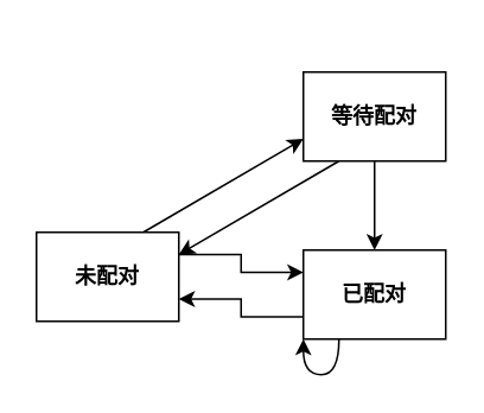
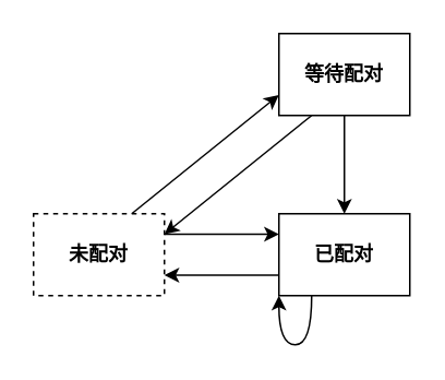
- <mxCell id="7" value="&lt;b&gt;等待配对&lt;/b&gt;" style="rounded=0;whiteSpace=wrap;html=1;" vertex="1" parent="1"><mxGeometry x="170" y="40" width="80" height="50" as="geometry" /></mxCell>
+ <mxCell id="7" value="&lt;b&gt;等待配对&lt;/b&gt;" style="rounded=0;whiteSpace=wrap;html=1;" vertex="1" parent="1"><mxGeometry x="170" y="20" width="80" height="50" as="geometry" /></mxCell>
- <mxCell id="4" value="&lt;b&gt;未配对&lt;/b&gt;" style="rounded=0;whiteSpace=wrap;html=1;" vertex="1" parent="1"><mxGeometry x="20" y="130" width="80" height="50" as="geometry" /></mxCell>
+ <mxCell id="4" value="&lt;b&gt;未配对&lt;/b&gt;" style="rounded=0;whiteSpace=wrap;html=1;dashed=1;" vertex="1" parent="1"><mxGeometry x="20" y="130" width="80" height="50" as="geometry" /></mxCell>
- <mxCell id="10" value="&lt;b&gt;已配对&lt;/b&gt;" style="rounded=0;whiteSpace=wrap;html=1;" vertex="1" parent="1"><mxGeometry x="170" y="140" width="80" height="50" as="geometry" /></mxCell>
+ <mxCell id="10" value="&lt;b&gt;已配对&lt;/b&gt;" style="rounded=0;whiteSpace=wrap;html=1;" vertex="1" parent="1"><mxGeometry x="170" y="130" width="80" height="50" as="geometry" /></mxCell>
